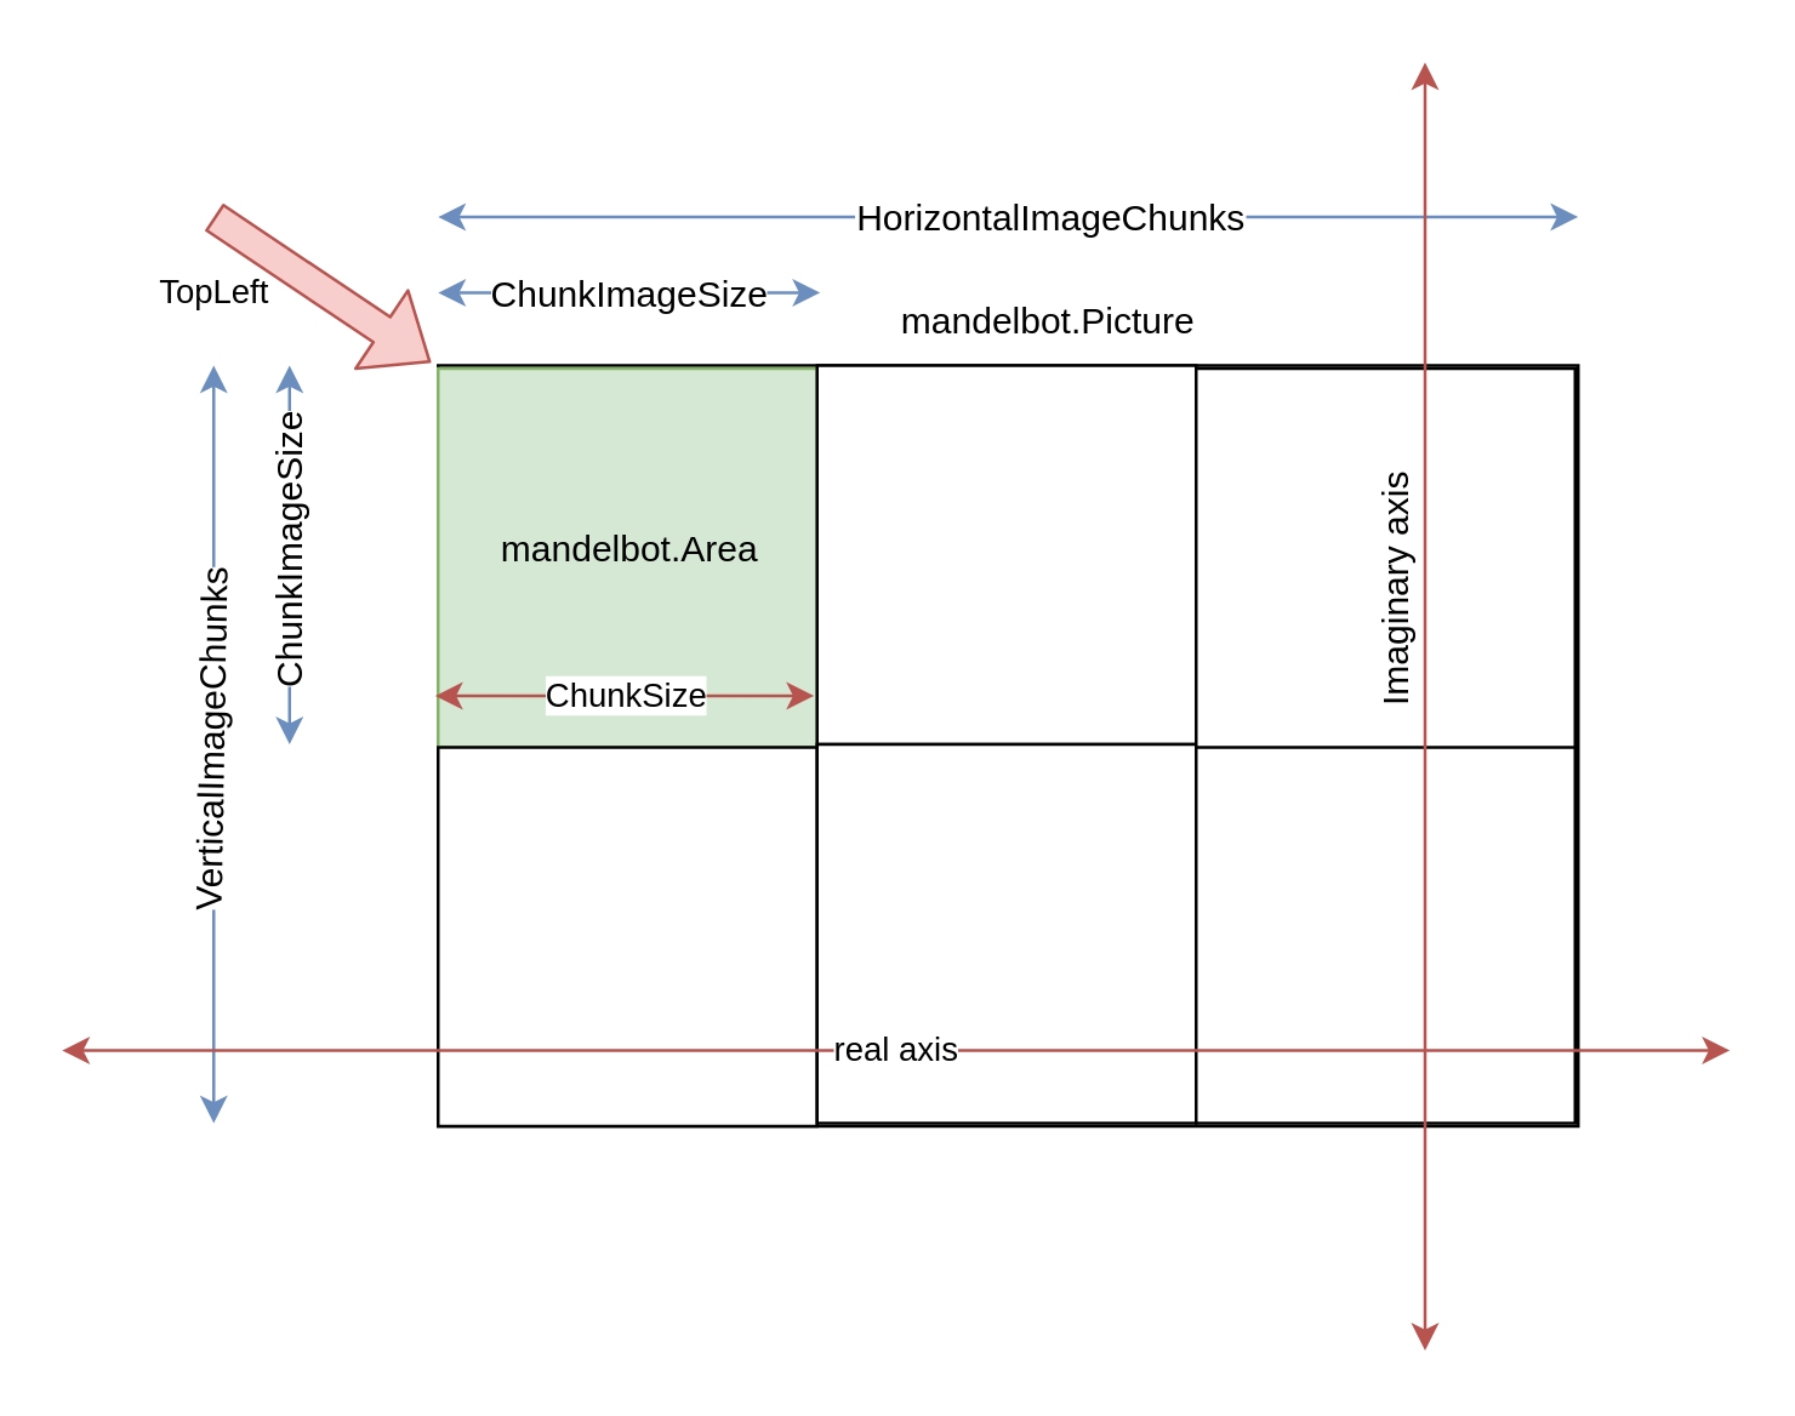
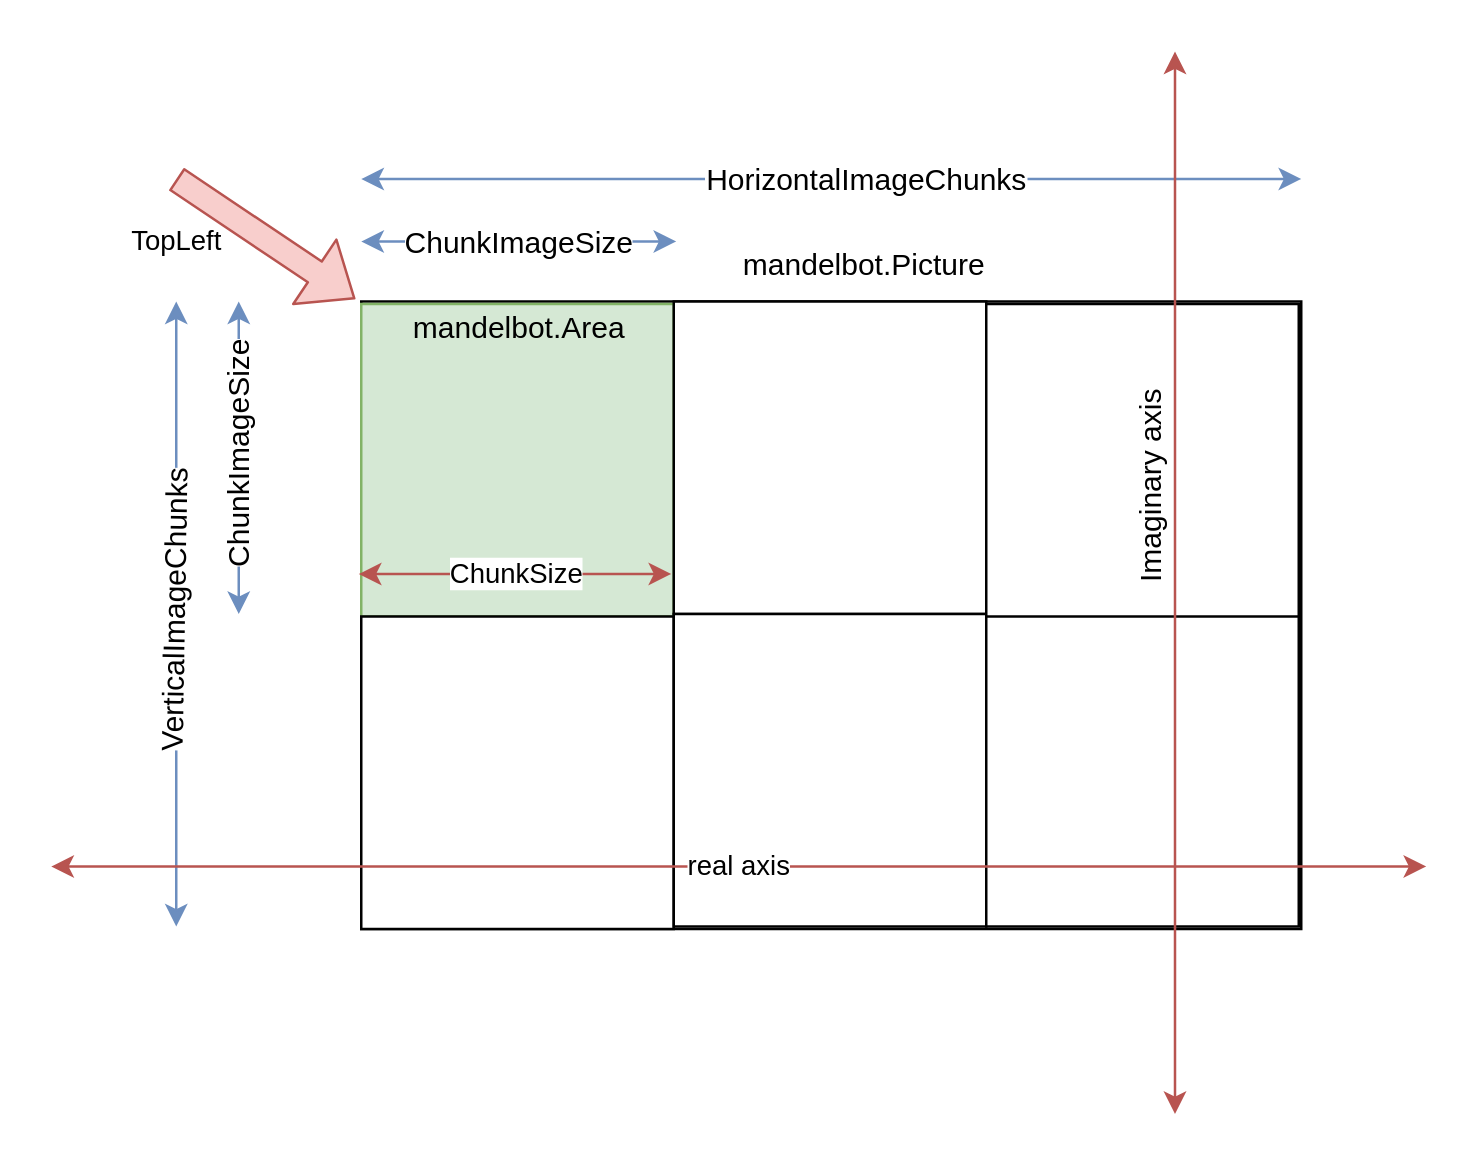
- <mxCell id="5" value="mandelbot.Area" style="text;html=1;resizable=0;points=[];autosize=1;align=center;verticalAlign=top;spacingTop=-4;" vertex="1" parent="1"><mxGeometry x="156.5" y="171" width="100" height="25" as="geometry" /></mxCell>
+ <mxCell id="5" value="mandelbot.Area" style="text;html=1;resizable=0;points=[];autosize=1;align=center;verticalAlign=top;spacingTop=-4;" vertex="1" parent="1"><mxGeometry x="156.5" y="121" width="100" height="25" as="geometry" /></mxCell>
